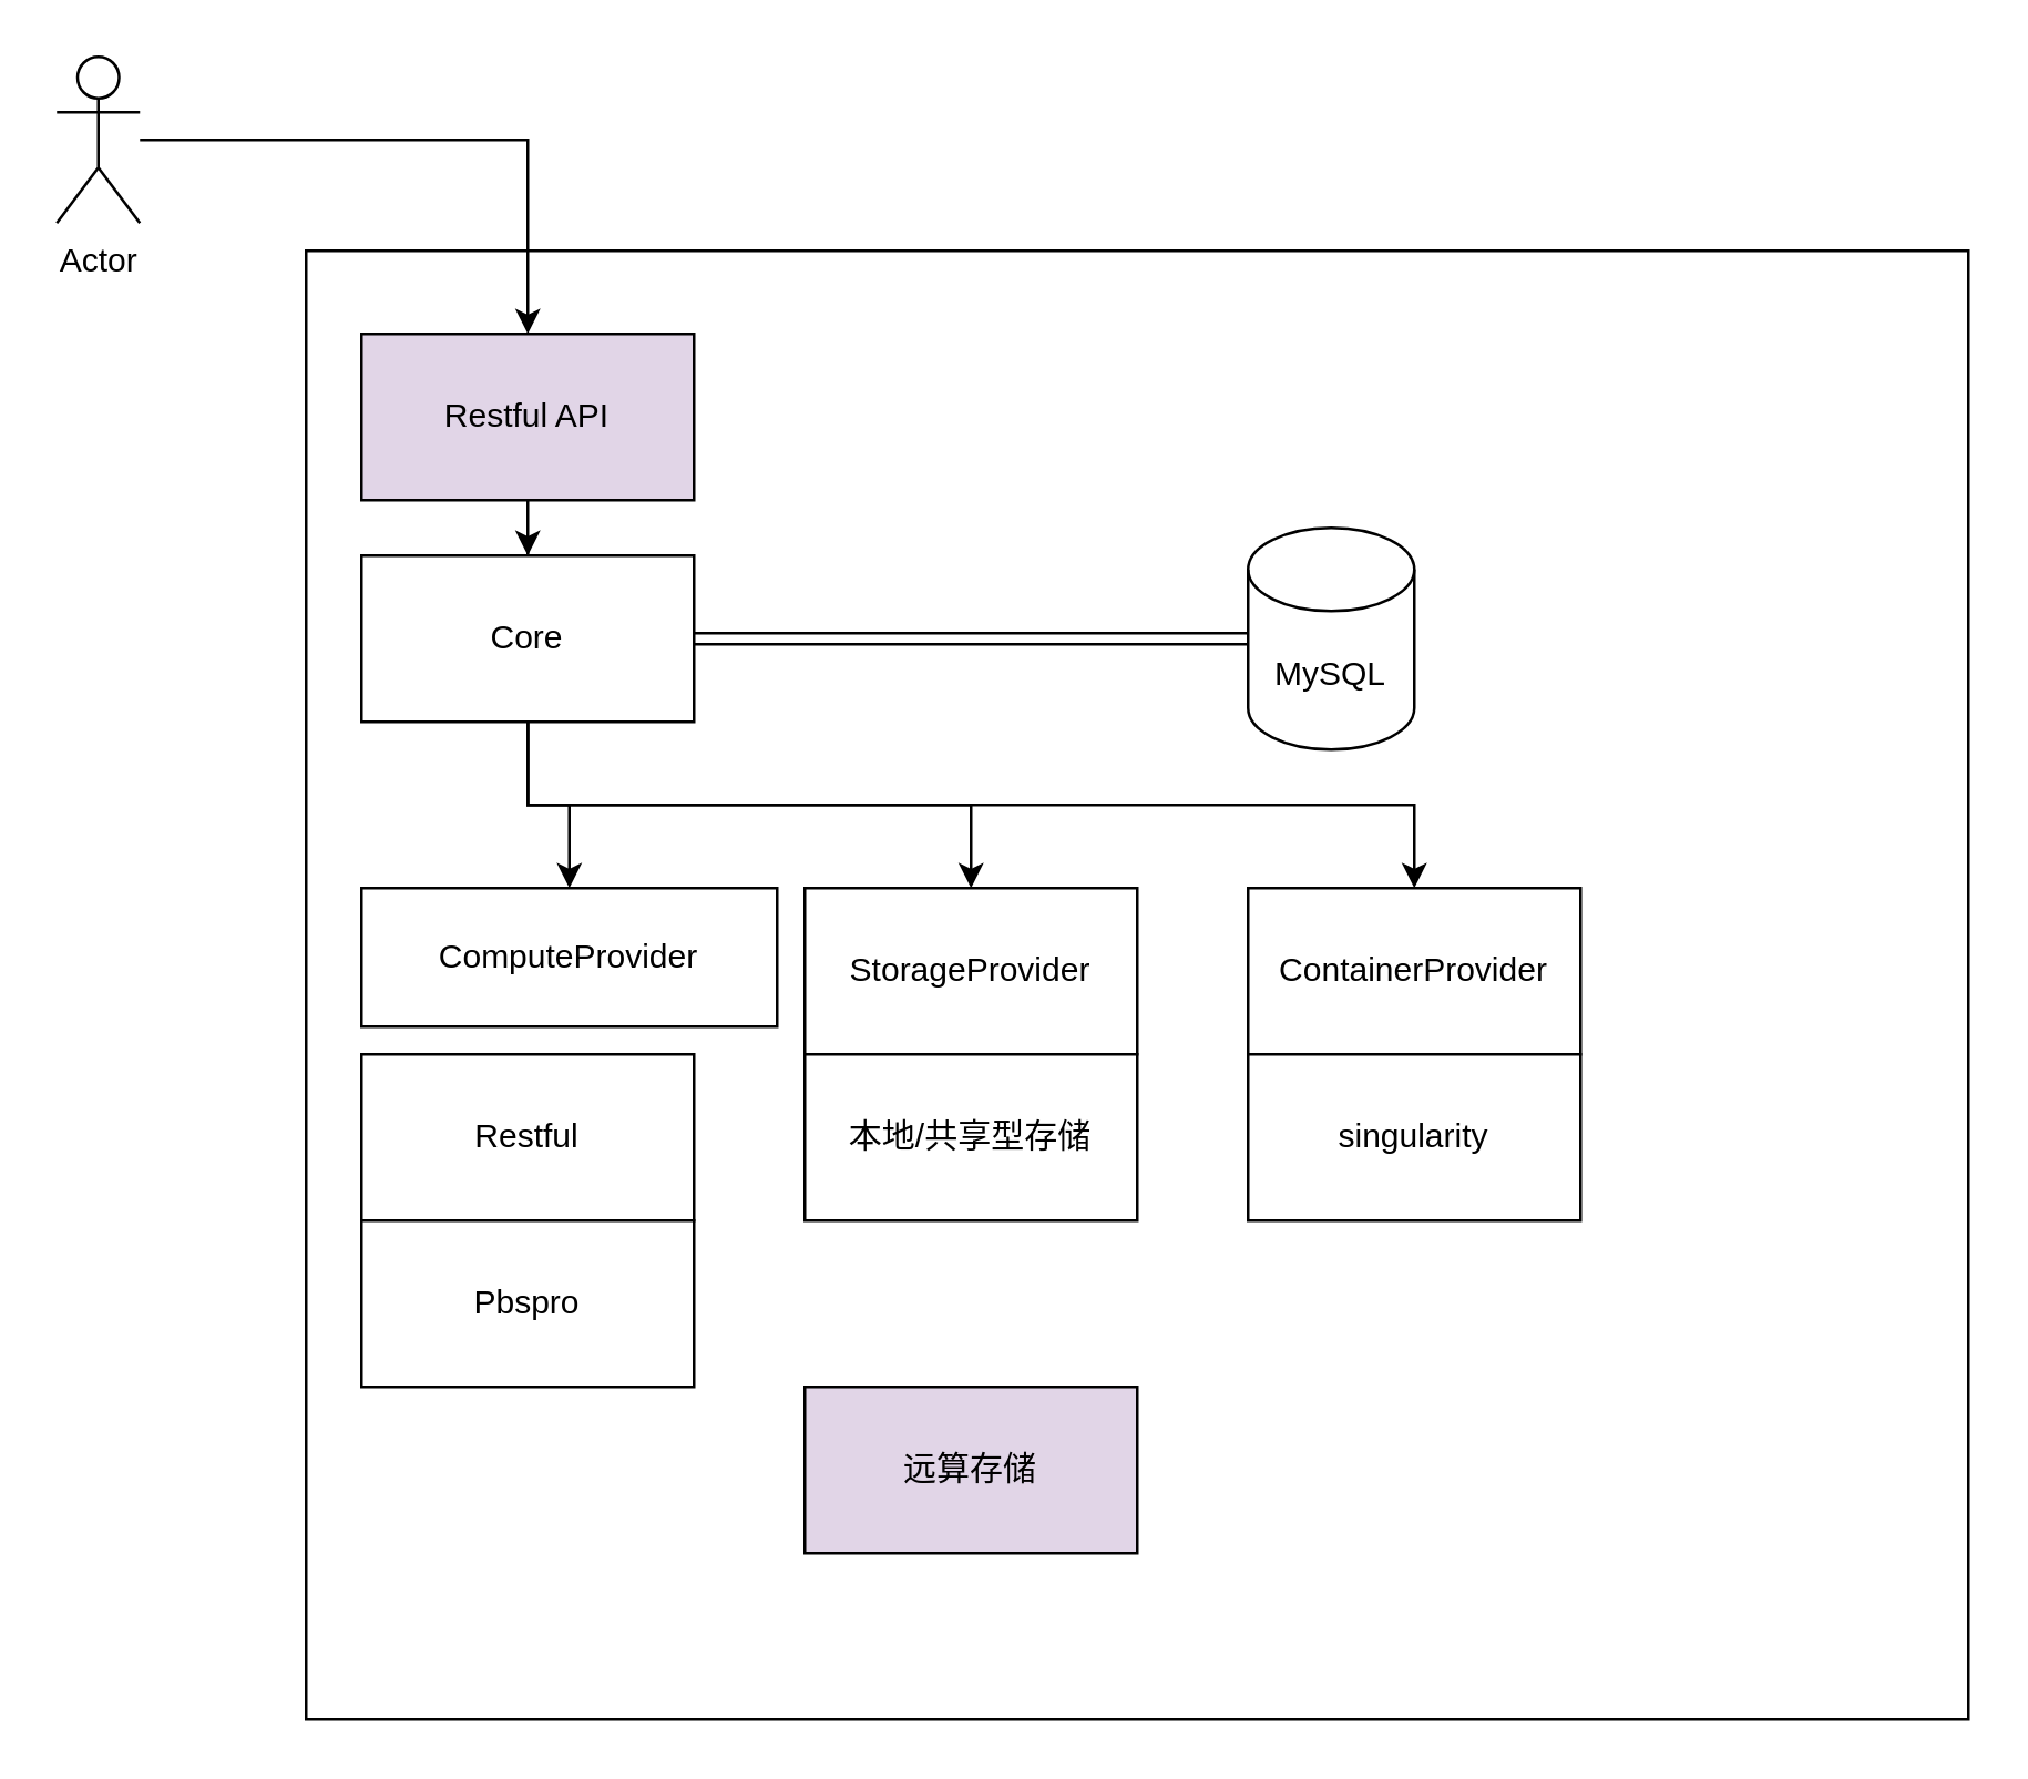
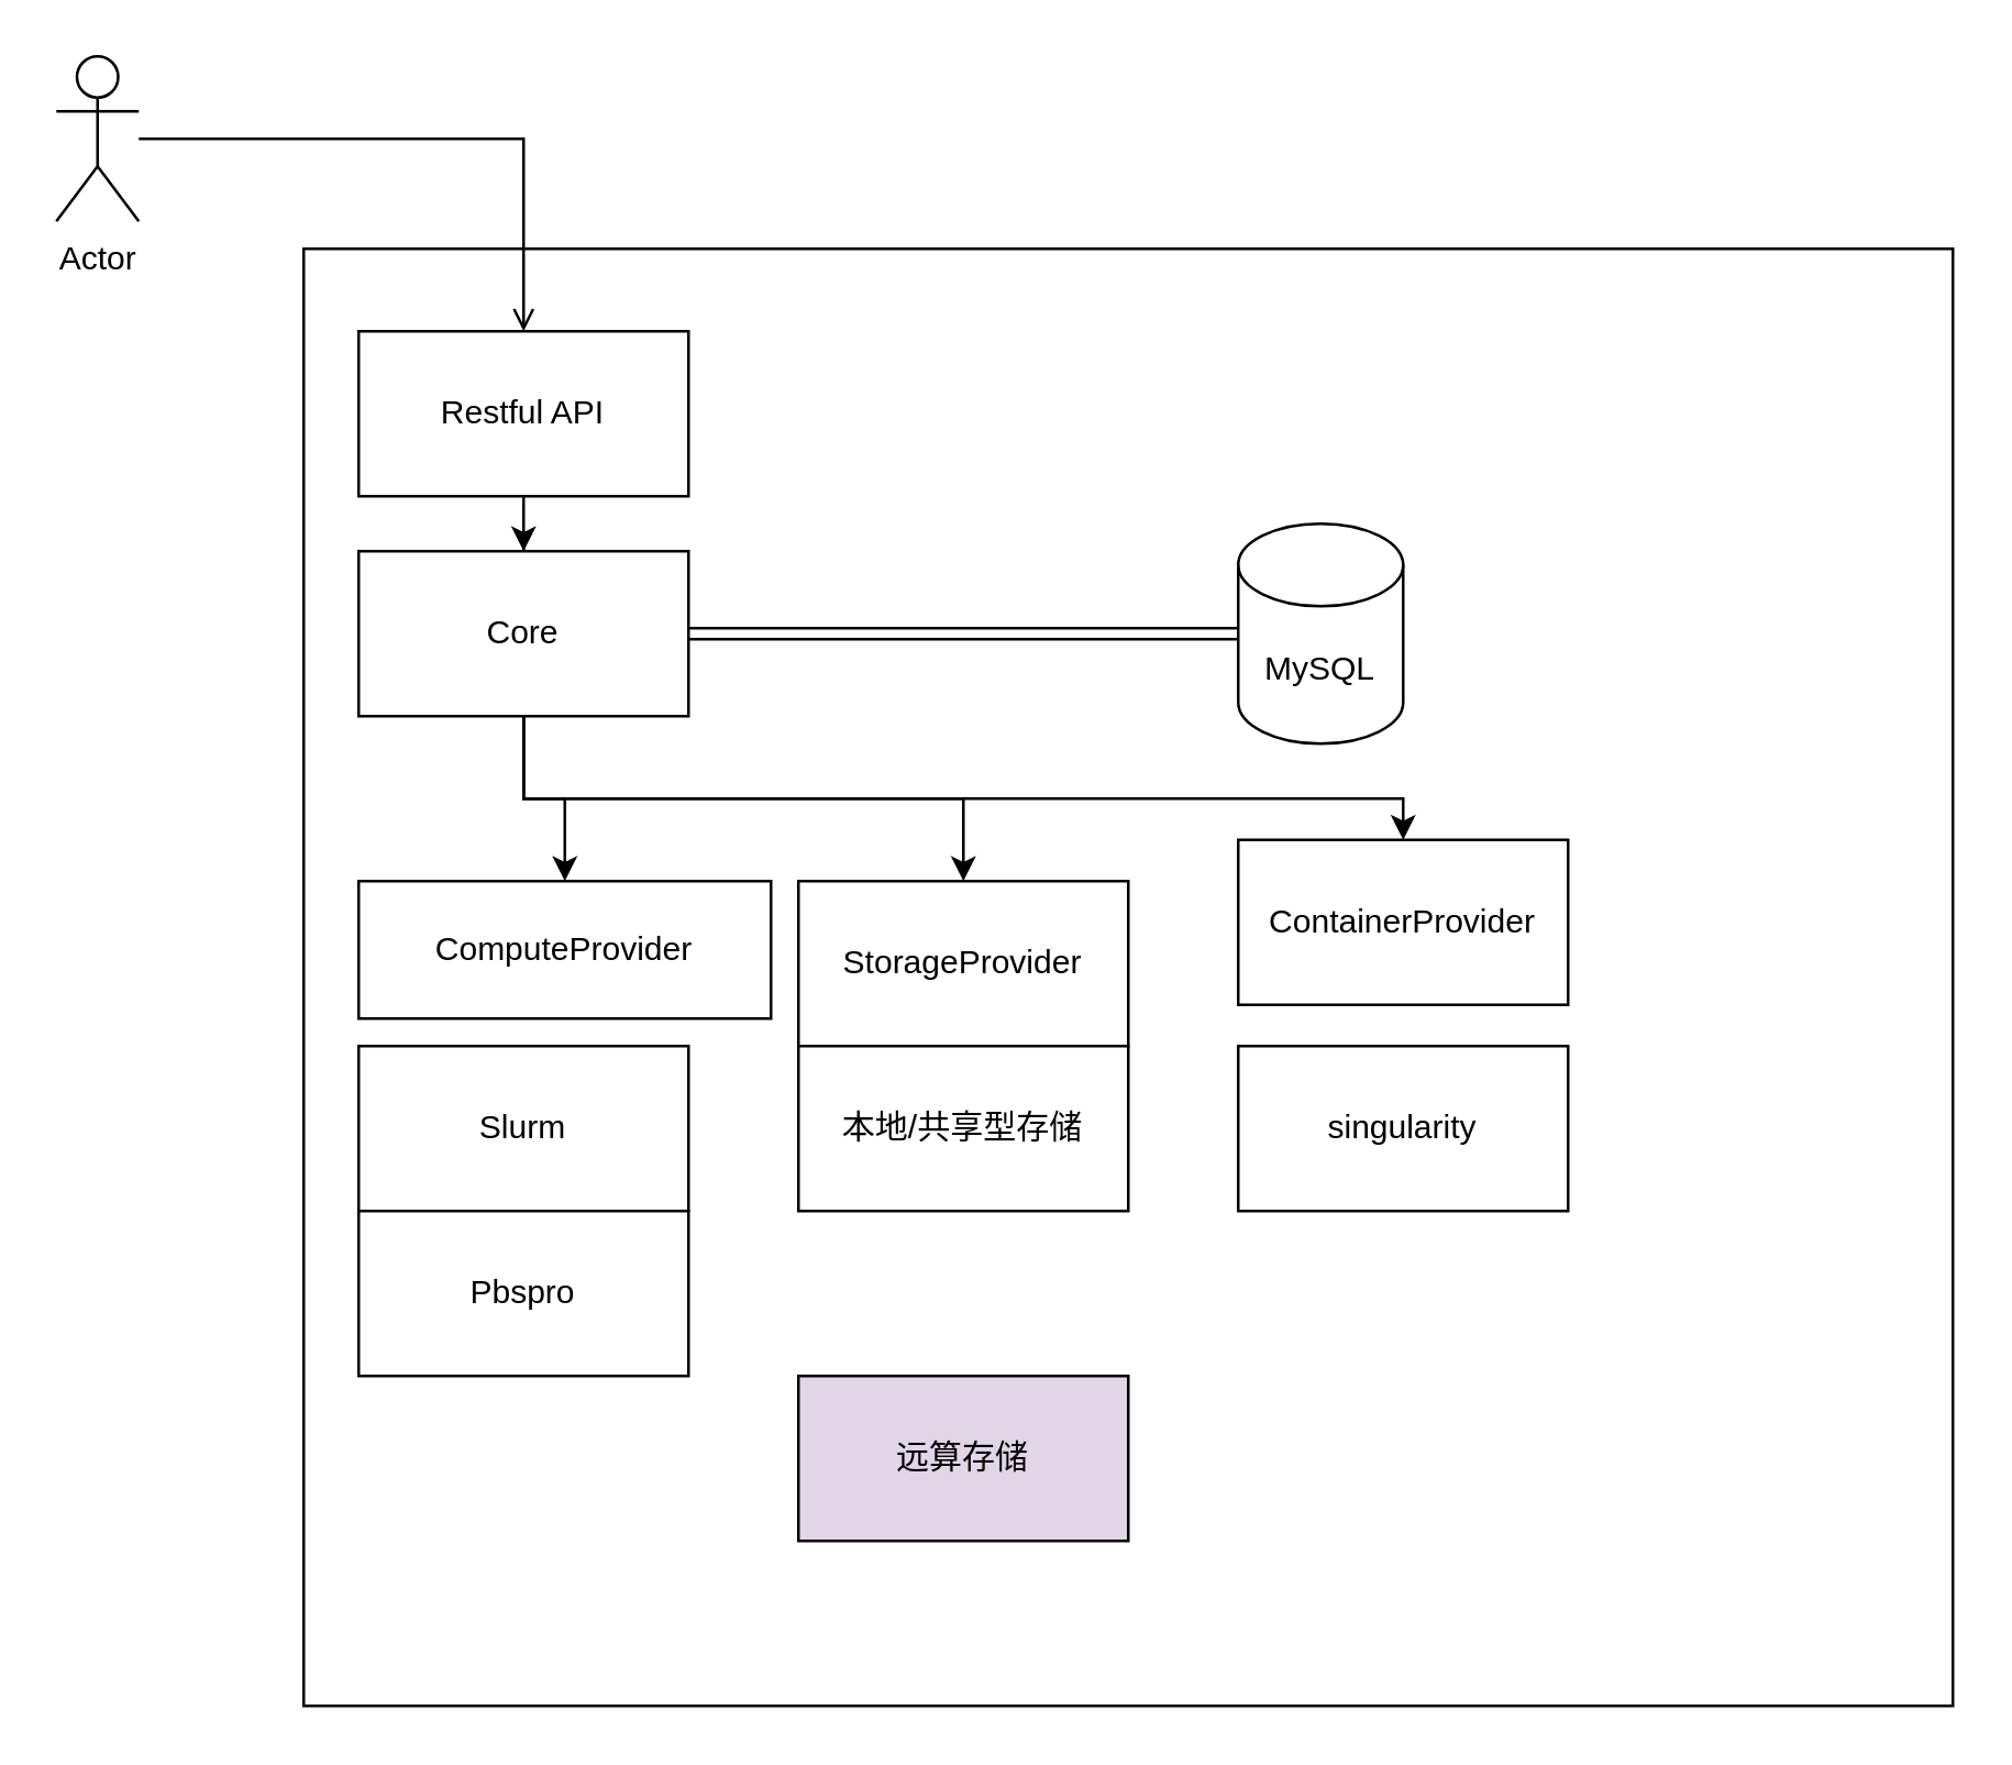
- <mxCell id="12" style="edgeStyle=orthogonalEdgeStyle;rounded=0;orthogonalLoop=1;jettySize=auto;html=1;" edge="1" parent="1" source="13" target="4"><mxGeometry relative="1" as="geometry" /></mxCell>
+ <mxCell id="12" style="edgeStyle=orthogonalEdgeStyle;rounded=0;orthogonalLoop=1;jettySize=auto;html=1;endArrow=open;" edge="1" parent="1" source="13" target="4"><mxGeometry relative="1" as="geometry" /></mxCell>
- <mxCell id="4" value="Restful API" style="rounded=0;whiteSpace=wrap;html=1;fillColor=#e1d5e7;" vertex="1" parent="1"><mxGeometry x="130" y="120" width="120" height="60" as="geometry" /></mxCell>
+ <mxCell id="4" value="Restful API" style="rounded=0;whiteSpace=wrap;html=1;" vertex="1" parent="1"><mxGeometry x="130" y="120" width="120" height="60" as="geometry" /></mxCell>
- <mxCell id="15" value="ContainerProvider" style="rounded=0;whiteSpace=wrap;html=1;" vertex="1" parent="1"><mxGeometry x="450" y="320" width="120" height="60" as="geometry" /></mxCell>
+ <mxCell id="15" value="ContainerProvider" style="rounded=0;whiteSpace=wrap;html=1;" vertex="1" parent="1"><mxGeometry x="450" y="305" width="120" height="60" as="geometry" /></mxCell>
- <mxCell id="19" value="Restful" style="rounded=0;whiteSpace=wrap;html=1;" vertex="1" parent="1"><mxGeometry x="130" y="380" width="120" height="60" as="geometry" /></mxCell>
+ <mxCell id="19" value="Slurm" style="rounded=0;whiteSpace=wrap;html=1;" vertex="1" parent="1"><mxGeometry x="130" y="380" width="120" height="60" as="geometry" /></mxCell>
